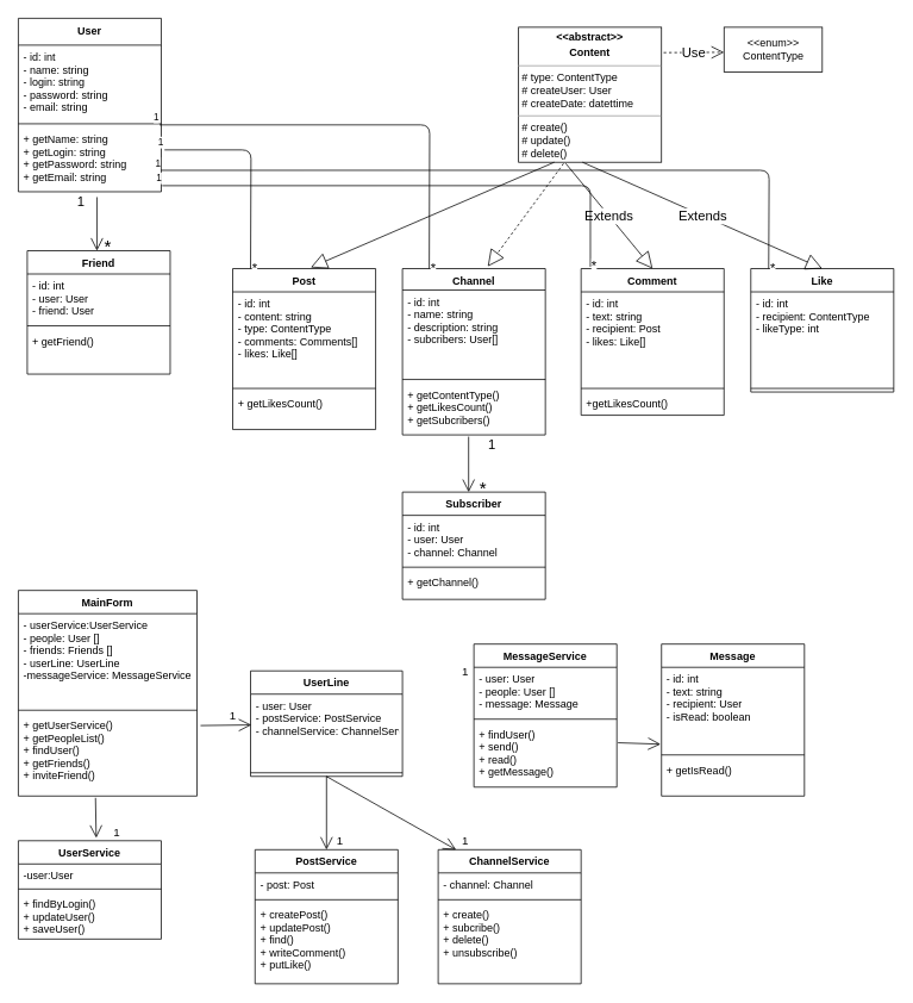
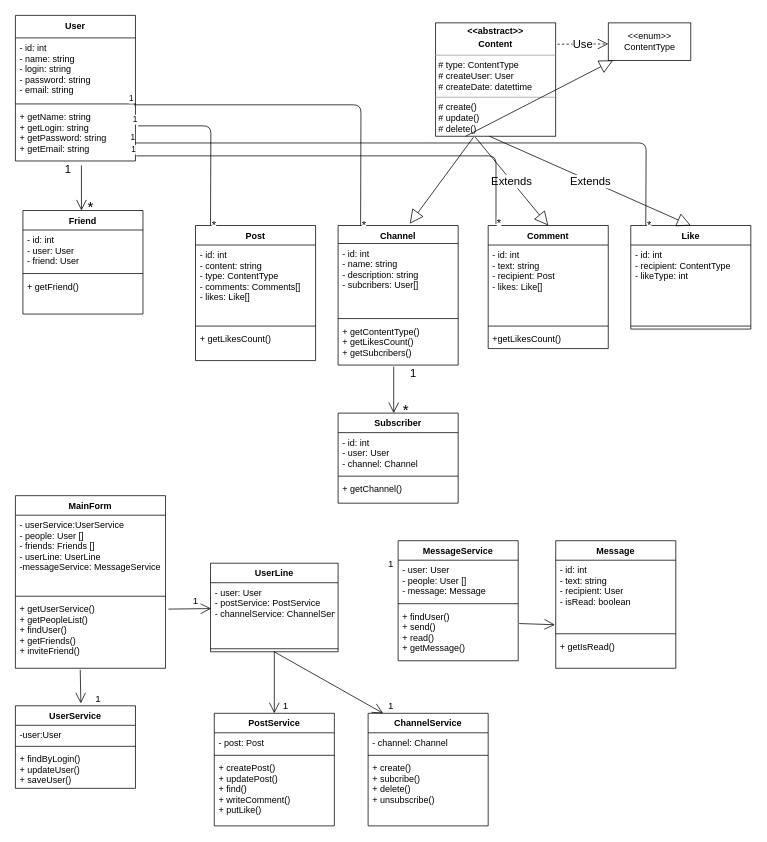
- <mxCell id="49" value="" style="endArrow=block;endSize=16;endFill=0;html=1;fontSize=15;exitX=0.315;exitY=1.009;exitDx=0;exitDy=0;exitPerimeter=0;entryX=0.597;entryY=-0.013;entryDx=0;entryDy=0;entryPerimeter=0;dashed=1;" parent="1" source="29" target="34" edge="1"><mxGeometry x="0.246" y="17" width="160" relative="1" as="geometry"><mxPoint x="630" y="191" as="sourcePoint" /><mxPoint x="550" y="290" as="targetPoint" /><mxPoint as="offset" /><Array as="points" /></mxGeometry></mxCell>
+ <mxCell id="49" value="" style="endArrow=block;endSize=16;endFill=0;html=1;fontSize=15;exitX=0.315;exitY=1.009;exitDx=0;exitDy=0;exitPerimeter=0;entryX=0.597;entryY=-0.013;entryDx=0;entryDy=0;entryPerimeter=0;" parent="1" source="29" target="34" edge="1"><mxGeometry x="0.246" y="17" width="160" relative="1" as="geometry"><mxPoint x="630" y="191" as="sourcePoint" /><mxPoint x="550" y="290" as="targetPoint" /><mxPoint as="offset" /><Array as="points" /></mxGeometry></mxCell>
- <mxCell id="33" value="" style="endArrow=block;endSize=16;endFill=0;html=1;fontSize=15;entryX=0.546;entryY=-0.007;entryDx=0;entryDy=0;entryPerimeter=0;exitX=0.25;exitY=1;exitDx=0;exitDy=0;" parent="1" source="29" target="10" edge="1"><mxGeometry x="0.246" y="17" width="160" relative="1" as="geometry"><mxPoint x="560" y="270" as="sourcePoint" /><mxPoint x="726.72" y="357.17" as="targetPoint" /><mxPoint as="offset" /></mxGeometry></mxCell>
+ <mxCell id="33" value="" style="endArrow=block;endSize=16;endFill=0;html=1;fontSize=15;exitX=0.25;exitY=1;exitDx=0;exitDy=0;" parent="1" source="29" target="28" edge="1"><mxGeometry x="0.246" y="17" width="160" relative="1" as="geometry"><mxPoint x="560" y="270" as="sourcePoint" /><mxPoint x="726.72" y="357.17" as="targetPoint" /><mxPoint as="offset" /></mxGeometry></mxCell>
